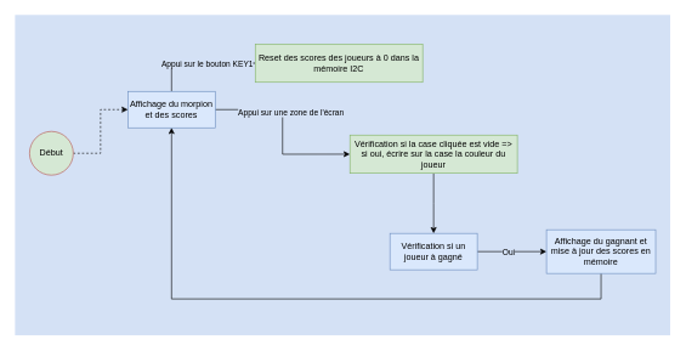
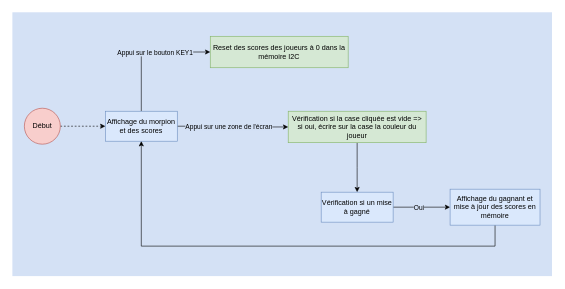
- <mxCell id="9" value="Affichage du morpion et des scores" style="text;html=1;strokeColor=#6c8ebf;fillColor=#dae8fc;align=center;verticalAlign=middle;whiteSpace=wrap;rounded=0;" vertex="1" parent="1"><mxGeometry x="175" y="125" width="120" height="50" as="geometry" /></mxCell>
+ <mxCell id="9" value="Affichage du morpion et des scores" style="text;html=1;strokeColor=#6c8ebf;fillColor=#dae8fc;align=center;verticalAlign=middle;whiteSpace=wrap;rounded=0;" vertex="1" parent="1"><mxGeometry x="175" y="185" width="120" height="50" as="geometry" /></mxCell>
- <mxCell id="4" value="Début" style="ellipse;whiteSpace=wrap;html=1;aspect=fixed;fillColor=#d5e8d4;strokeColor=#b85450;" vertex="1" parent="1"><mxGeometry x="39.97" y="180" width="60" height="60" as="geometry" /></mxCell>
+ <mxCell id="4" value="Début" style="ellipse;whiteSpace=wrap;html=1;aspect=fixed;fillColor=#f8cecc;strokeColor=#b85450;" vertex="1" parent="1"><mxGeometry x="39.97" y="180" width="60" height="60" as="geometry" /></mxCell>
- <mxCell id="14" value="Vérification si un joueur à gagné" style="text;html=1;strokeColor=#6c8ebf;fillColor=#dae8fc;align=center;verticalAlign=middle;whiteSpace=wrap;rounded=0;" vertex="1" parent="1"><mxGeometry x="535" y="320" width="120" height="50" as="geometry" /></mxCell>
+ <mxCell id="14" value="Vérification si un mise à gagné" style="text;html=1;strokeColor=#6c8ebf;fillColor=#dae8fc;align=center;verticalAlign=middle;whiteSpace=wrap;rounded=0;" vertex="1" parent="1"><mxGeometry x="535" y="320" width="120" height="50" as="geometry" /></mxCell>
